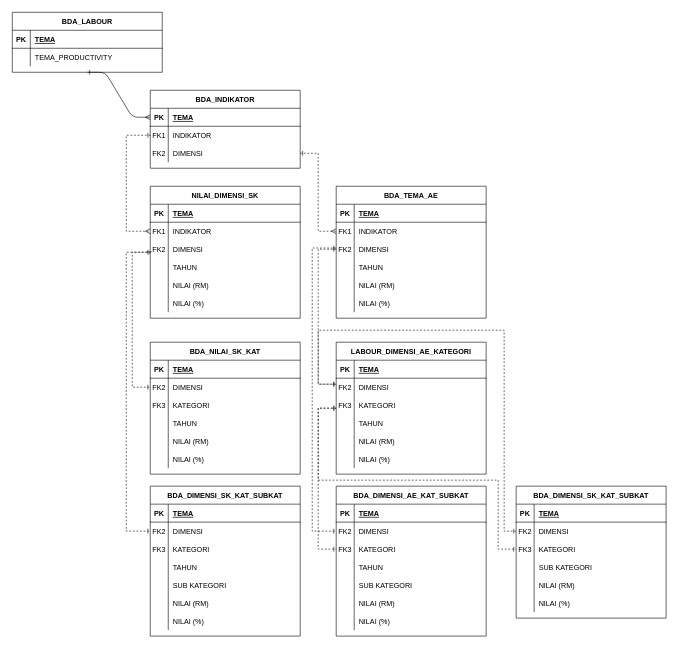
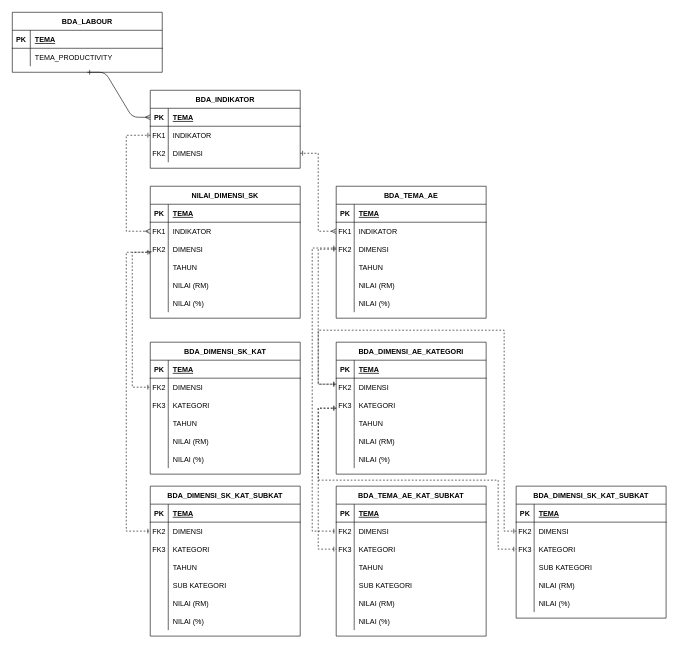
- <mxCell id="78" value="BDA_NILAI_SK_KAT" style="shape=table;startSize=30;container=1;collapsible=1;childLayout=tableLayout;fixedRows=1;rowLines=0;fontStyle=1;align=center;resizeLast=1;" vertex="1" parent="1"><mxGeometry x="250" y="570" width="250" height="220" as="geometry"><mxRectangle x="140" y="500" width="220" height="30" as="alternateBounds" /></mxGeometry></mxCell>
+ <mxCell id="78" value="BDA_DIMENSI_SK_KAT" style="shape=table;startSize=30;container=1;collapsible=1;childLayout=tableLayout;fixedRows=1;rowLines=0;fontStyle=1;align=center;resizeLast=1;" vertex="1" parent="1"><mxGeometry x="250" y="570" width="250" height="220" as="geometry"><mxRectangle x="140" y="500" width="220" height="30" as="alternateBounds" /></mxGeometry></mxCell>
- <mxCell id="20" value="LABOUR_DIMENSI_AE_KATEGORI" style="shape=table;startSize=30;container=1;collapsible=1;childLayout=tableLayout;fixedRows=1;rowLines=0;fontStyle=1;align=center;resizeLast=1;" vertex="1" parent="1"><mxGeometry x="560" y="570" width="250" height="220" as="geometry"><mxRectangle x="740" y="540" width="220" height="30" as="alternateBounds" /></mxGeometry></mxCell>
+ <mxCell id="20" value="BDA_DIMENSI_AE_KATEGORI" style="shape=table;startSize=30;container=1;collapsible=1;childLayout=tableLayout;fixedRows=1;rowLines=0;fontStyle=1;align=center;resizeLast=1;" vertex="1" parent="1"><mxGeometry x="560" y="570" width="250" height="220" as="geometry"><mxRectangle x="740" y="540" width="220" height="30" as="alternateBounds" /></mxGeometry></mxCell>
- <mxCell id="121" value="BDA_DIMENSI_AE_KAT_SUBKAT" style="shape=table;startSize=30;container=1;collapsible=1;childLayout=tableLayout;fixedRows=1;rowLines=0;fontStyle=1;align=center;resizeLast=1;" vertex="1" parent="1"><mxGeometry x="560" y="810" width="250" height="250" as="geometry"><mxRectangle x="140" y="500" width="220" height="30" as="alternateBounds" /></mxGeometry></mxCell>
+ <mxCell id="121" value="BDA_TEMA_AE_KAT_SUBKAT" style="shape=table;startSize=30;container=1;collapsible=1;childLayout=tableLayout;fixedRows=1;rowLines=0;fontStyle=1;align=center;resizeLast=1;" vertex="1" parent="1"><mxGeometry x="560" y="810" width="250" height="250" as="geometry"><mxRectangle x="140" y="500" width="220" height="30" as="alternateBounds" /></mxGeometry></mxCell>
